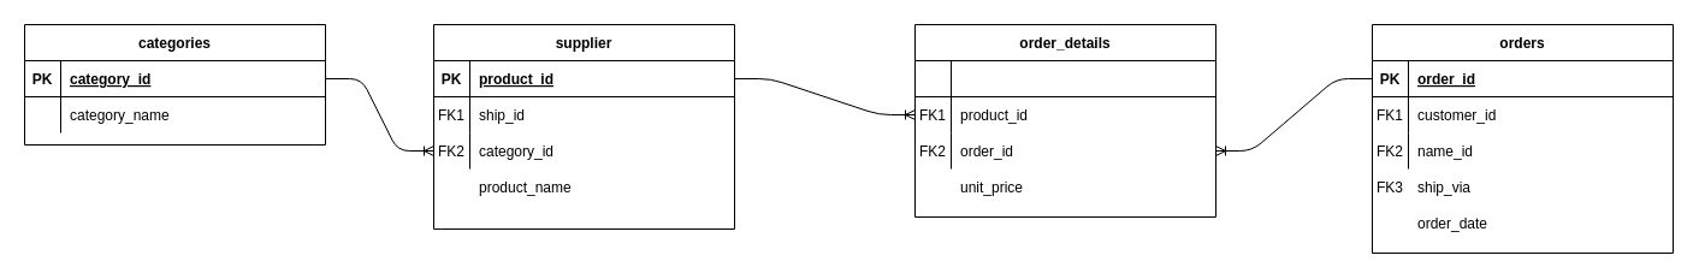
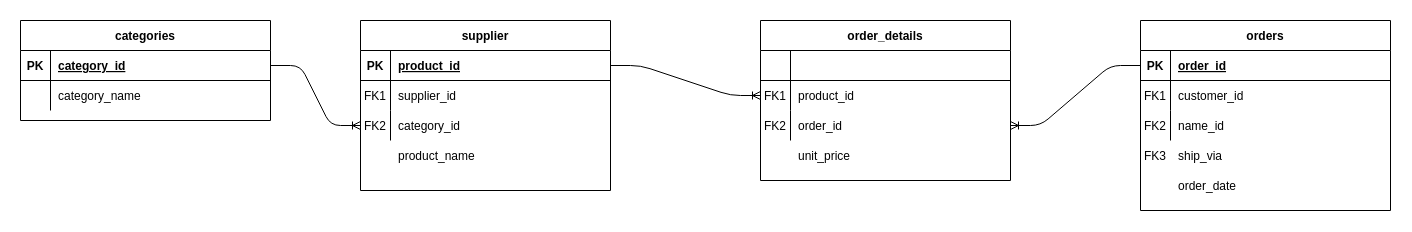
- <mxCell id="19" value="ship_id" style="shape=partialRectangle;overflow=hidden;connectable=0;fillColor=none;top=0;left=0;bottom=0;right=0;align=left;spacingLeft=6;" parent="17" vertex="1"><mxGeometry x="30" width="220" height="30" as="geometry" /></mxCell>
+ <mxCell id="19" value="supplier_id" style="shape=partialRectangle;overflow=hidden;connectable=0;fillColor=none;top=0;left=0;bottom=0;right=0;align=left;spacingLeft=6;" parent="17" vertex="1"><mxGeometry x="30" width="220" height="30" as="geometry" /></mxCell>
